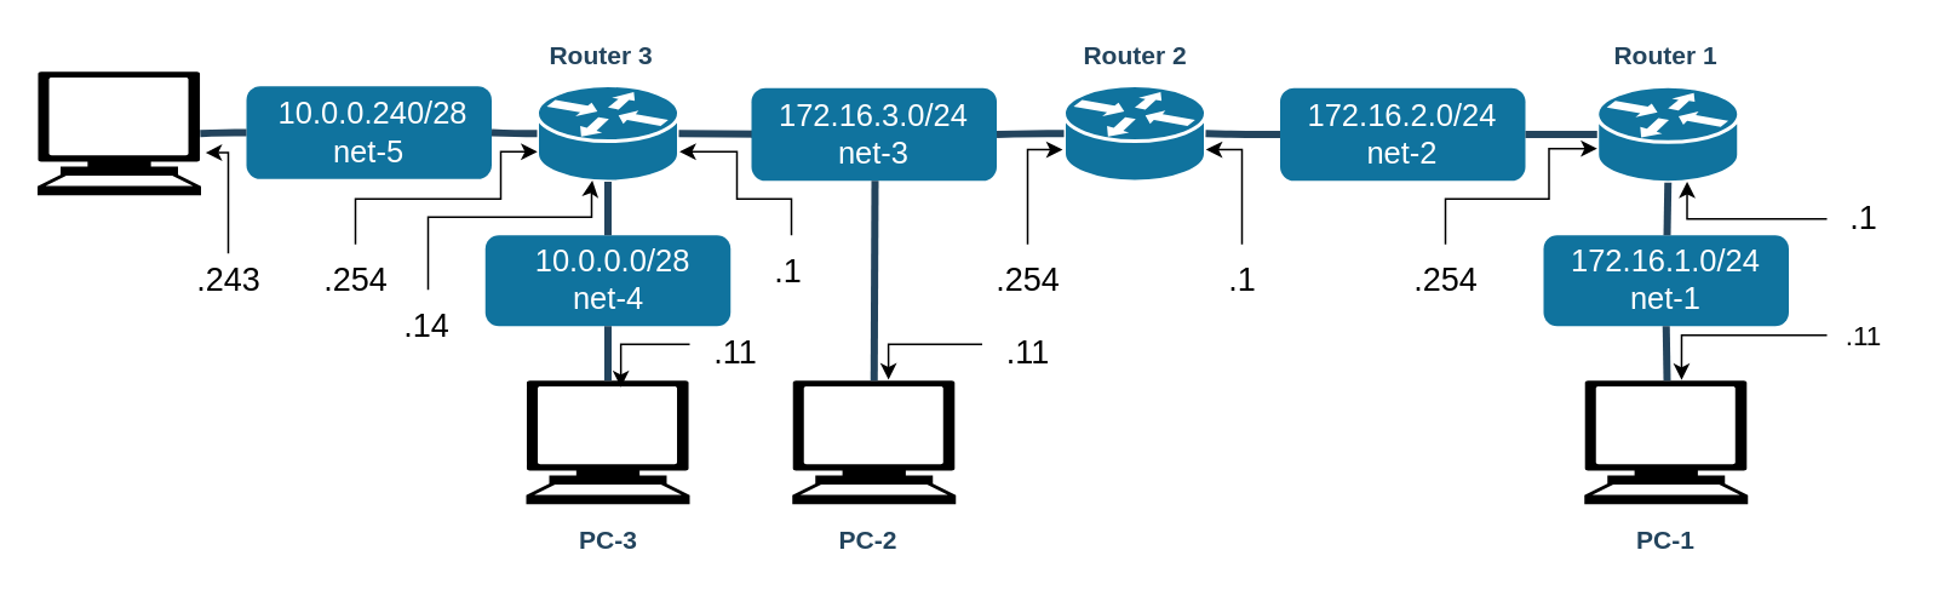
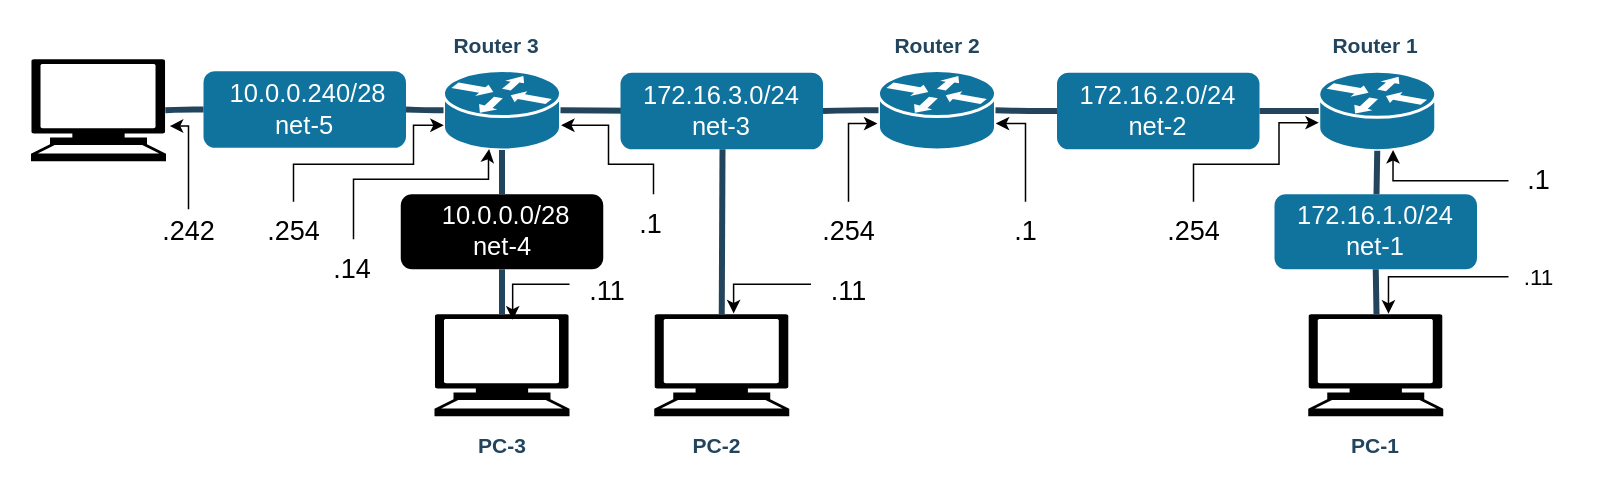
- <mxCell id="45" value=".243" style="text;html=1;align=center;verticalAlign=middle;resizable=0;points=[];autosize=1;strokeColor=none;fillColor=none;fontSize=18;" parent="1" vertex="1"><mxGeometry x="95" y="134" width="60" height="40" as="geometry" /></mxCell>
+ <mxCell id="45" value=".242" style="text;html=1;align=center;verticalAlign=middle;resizable=0;points=[];autosize=1;strokeColor=none;fillColor=none;fontSize=18;" parent="1" vertex="1"><mxGeometry x="95" y="134" width="60" height="40" as="geometry" /></mxCell>
- <mxCell id="13" value="&amp;nbsp;10.0.0.0/28&lt;br&gt;net-4" style="rounded=1;whiteSpace=wrap;html=1;fillColor=#10739e;strokeColor=none;fontColor=#FFFFFF;fontStyle=0;fontSize=17;" parent="1" vertex="1"><mxGeometry x="266.5" y="129" width="135" height="50" as="geometry" /></mxCell>
+ <mxCell id="13" value="&amp;nbsp;10.0.0.0/28&lt;br&gt;net-4" style="rounded=1;whiteSpace=wrap;html=1;fillColor=#000000;strokeColor=none;fontColor=#FFFFFF;fontStyle=0;fontSize=17;" parent="1" vertex="1"><mxGeometry x="266.5" y="129" width="135" height="50" as="geometry" /></mxCell>
